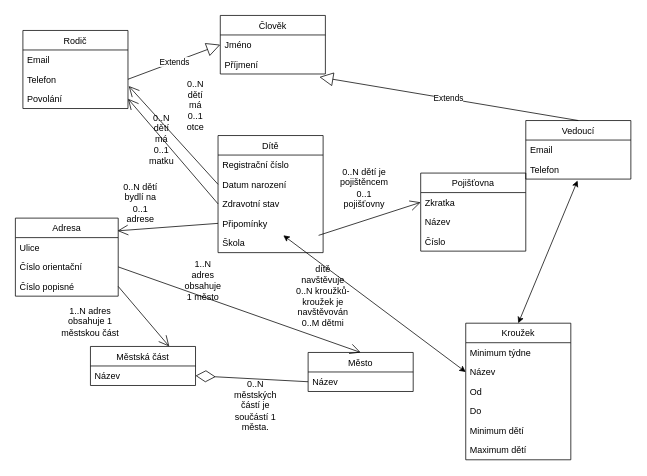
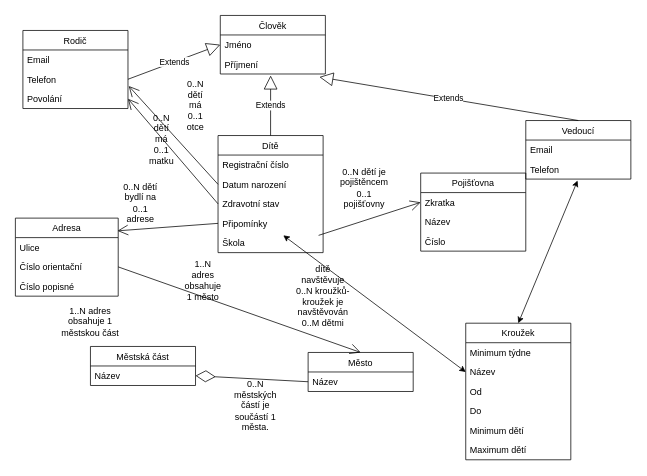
+ <mxCell id="39" value="Extends" style="endArrow=block;endSize=16;endFill=0;html=1;exitX=0.5;exitY=0;exitDx=0;exitDy=0;entryX=0.479;entryY=1.077;entryDx=0;entryDy=0;entryPerimeter=0;" parent="1" source="2" target="10" edge="1"><mxGeometry width="160" relative="1" as="geometry"><mxPoint x="230" y="125" as="sourcePoint" /><mxPoint x="320" y="89" as="targetPoint" /></mxGeometry></mxCell>
- <mxCell id="41" value="" style="endArrow=open;endFill=1;endSize=12;html=1;entryX=0.75;entryY=0;entryDx=0;entryDy=0;exitX=1;exitY=0.5;exitDx=0;exitDy=0;" parent="1" source="21" target="35" edge="1"><mxGeometry width="160" relative="1" as="geometry"><mxPoint x="171.75" y="441" as="sourcePoint" /><mxPoint x="328.02" y="394.012" as="targetPoint" /></mxGeometry></mxCell>
